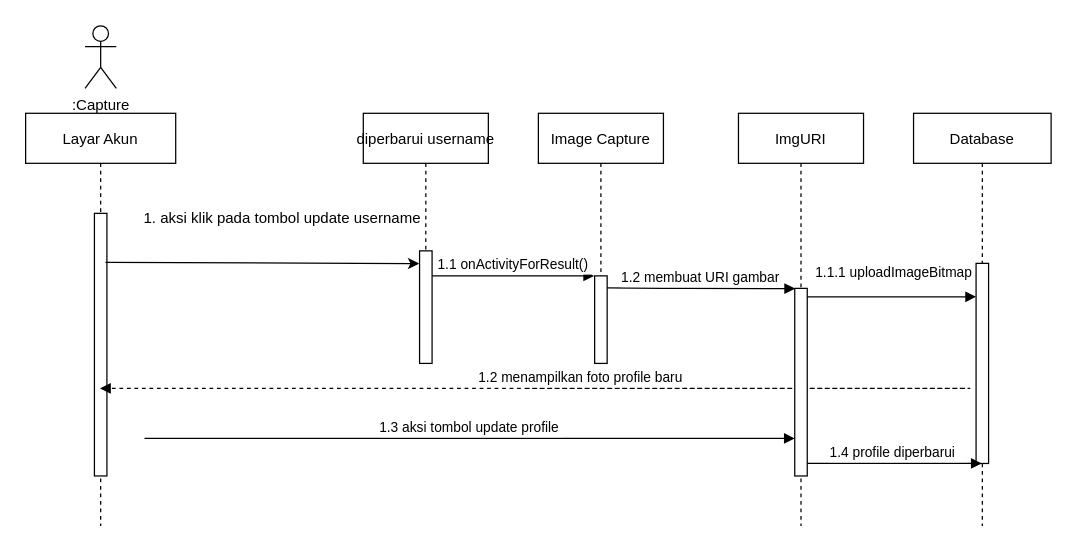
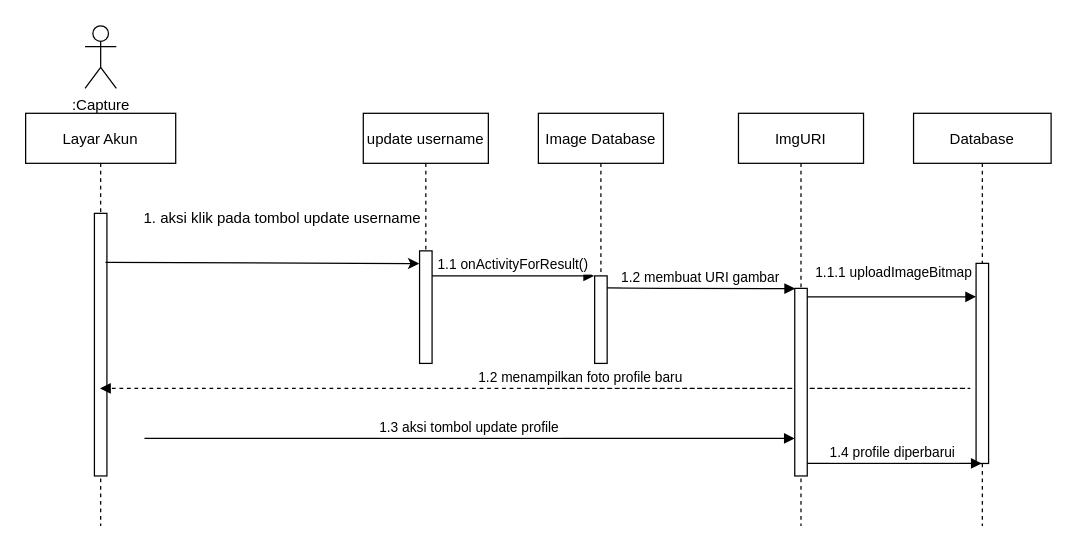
- <mxCell id="4" value="diperbarui username" style="shape=umlLifeline;perimeter=lifelinePerimeter;container=1;collapsible=0;recursiveResize=0;rounded=0;shadow=0;strokeWidth=1;" parent="1" vertex="1"><mxGeometry x="290" y="90" width="100" height="200" as="geometry" /></mxCell>
+ <mxCell id="4" value="update username" style="shape=umlLifeline;perimeter=lifelinePerimeter;container=1;collapsible=0;recursiveResize=0;rounded=0;shadow=0;strokeWidth=1;" parent="1" vertex="1"><mxGeometry x="290" y="90" width="100" height="200" as="geometry" /></mxCell>
- <mxCell id="11" value="Image Capture" style="shape=umlLifeline;perimeter=lifelinePerimeter;container=1;collapsible=0;recursiveResize=0;rounded=0;shadow=0;strokeWidth=1;" parent="1" vertex="1"><mxGeometry x="430" y="90" width="100" height="200" as="geometry" /></mxCell>
+ <mxCell id="11" value="Image Database" style="shape=umlLifeline;perimeter=lifelinePerimeter;container=1;collapsible=0;recursiveResize=0;rounded=0;shadow=0;strokeWidth=1;" parent="1" vertex="1"><mxGeometry x="430" y="90" width="100" height="200" as="geometry" /></mxCell>
